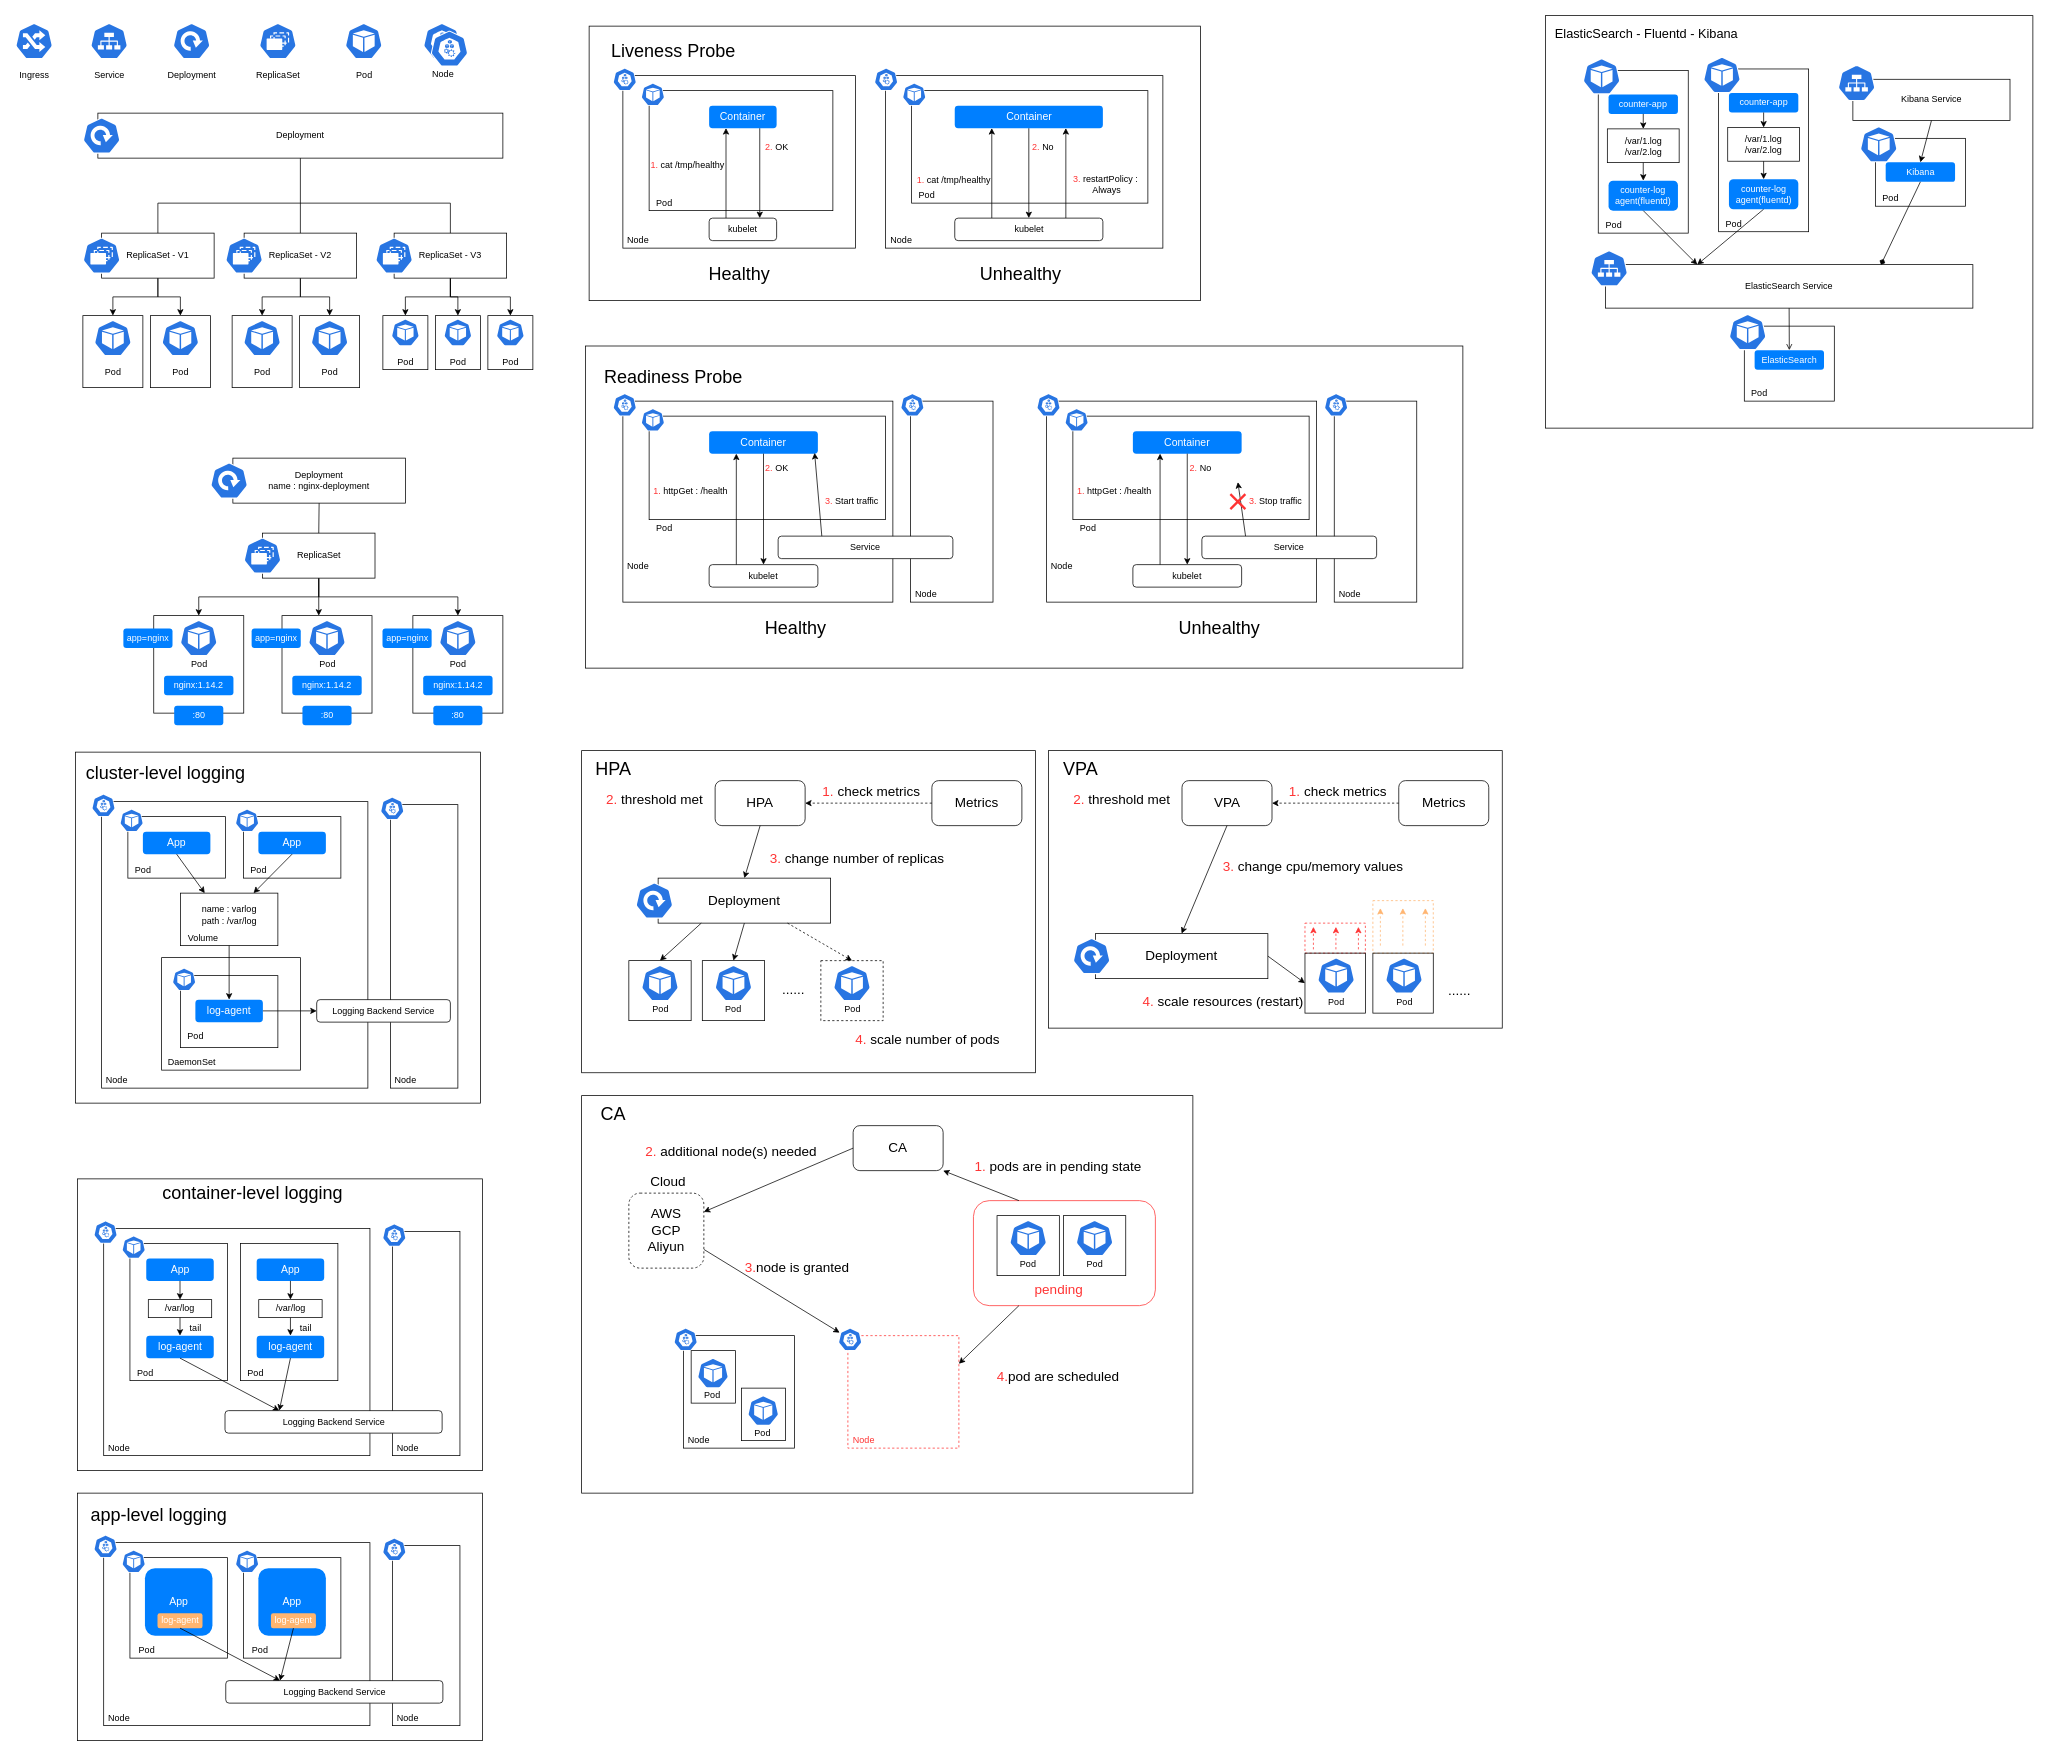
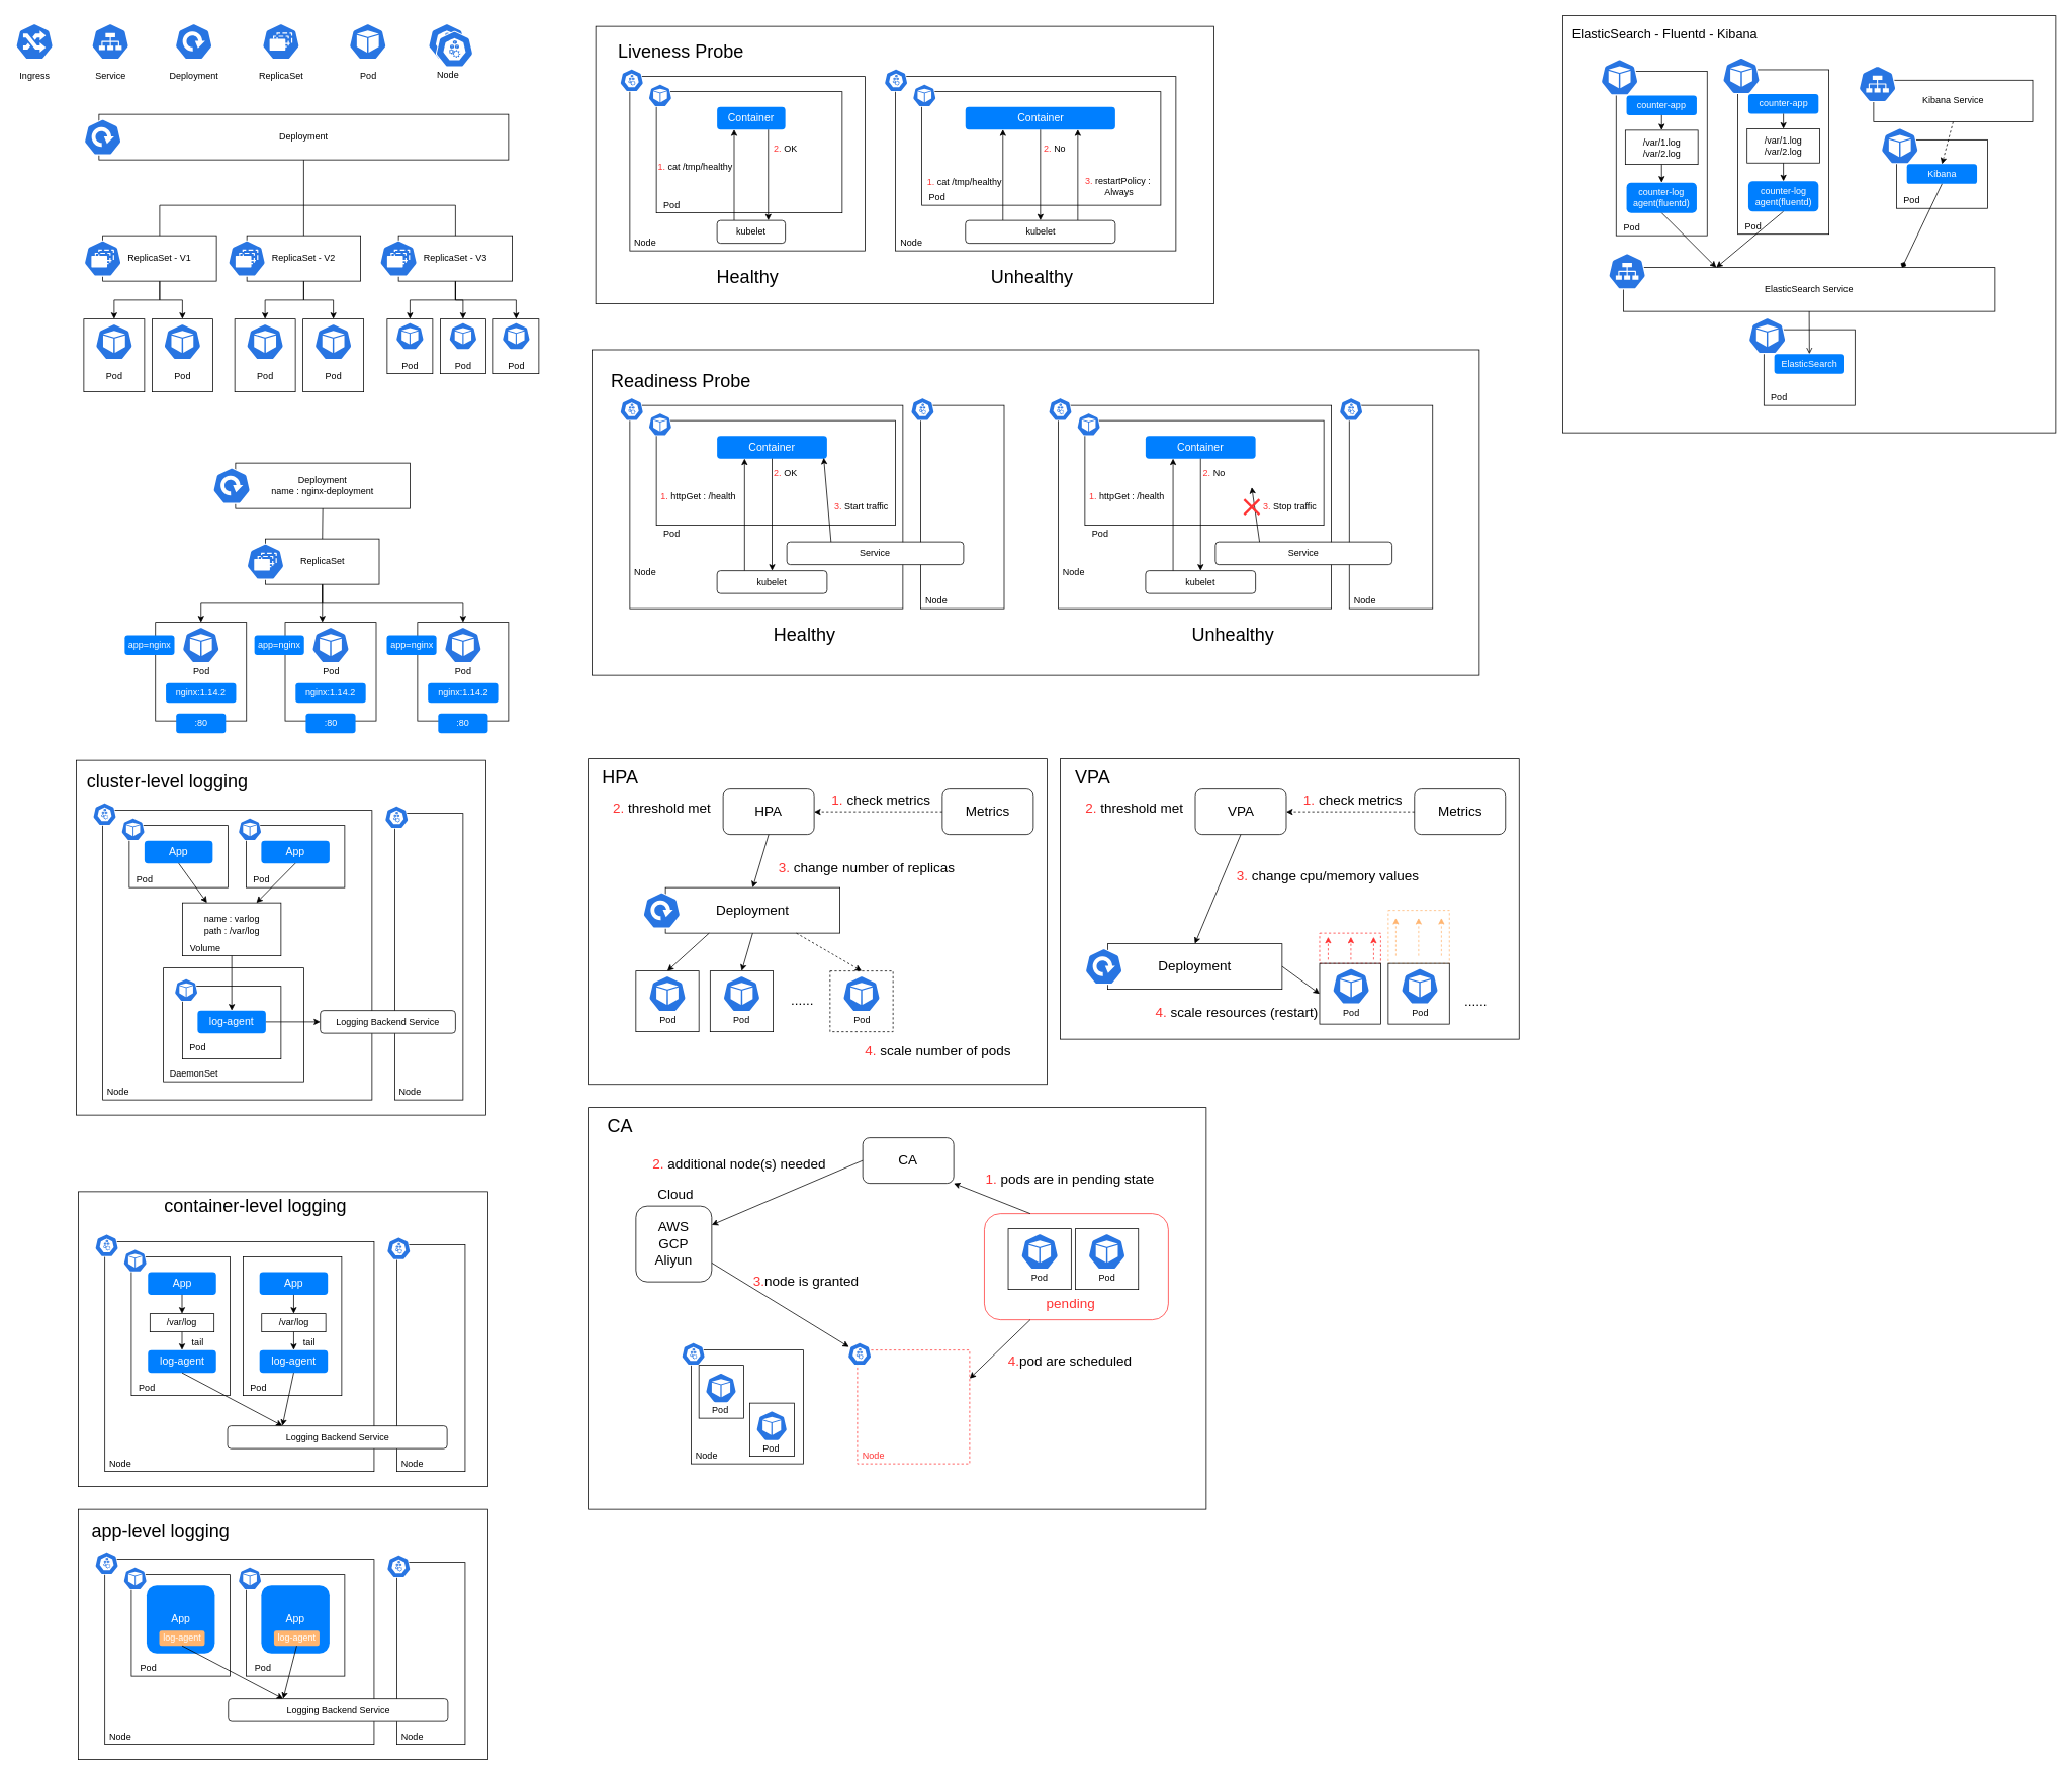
- <mxCell id="346" value="" style="endArrow=classic;html=1;rounded=0;exitX=0.5;exitY=1;exitDx=0;exitDy=0;entryX=0.5;entryY=0;entryDx=0;entryDy=0;" edge="1" parent="1" source="339" target="344"><mxGeometry width="50" height="50" relative="1" as="geometry"><mxPoint x="2570" y="251.63" as="sourcePoint" /><mxPoint x="2552.5" y="312.88" as="targetPoint" /></mxGeometry></mxCell>
+ <mxCell id="346" value="" style="endArrow=classic;html=1;rounded=0;exitX=0.5;exitY=1;exitDx=0;exitDy=0;entryX=0.5;entryY=0;entryDx=0;entryDy=0;dashed=1;" edge="1" parent="1" source="339" target="344"><mxGeometry width="50" height="50" relative="1" as="geometry"><mxPoint x="2570" y="251.63" as="sourcePoint" /><mxPoint x="2552.5" y="312.88" as="targetPoint" /></mxGeometry></mxCell>
- <mxCell id="227" value="AWS&lt;br&gt;GCP&lt;br&gt;Aliyun" style="rounded=1;whiteSpace=wrap;html=1;fontSize=18;fontColor=#000000;strokeColor=#000000;fillColor=none;dashed=1;" parent="1" vertex="1"><mxGeometry x="837.96" y="1590" width="100" height="100" as="geometry" /></mxCell>
+ <mxCell id="227" value="AWS&lt;br&gt;GCP&lt;br&gt;Aliyun" style="rounded=1;whiteSpace=wrap;html=1;fontSize=18;fontColor=#000000;strokeColor=#000000;fillColor=none;" parent="1" vertex="1"><mxGeometry x="837.96" y="1590" width="100" height="100" as="geometry" /></mxCell>
- <mxCell id="244" value="4.&lt;span style=&quot;color: rgb(0 , 0 , 0)&quot;&gt;pod are scheduled&lt;/span&gt;" style="text;html=1;align=center;verticalAlign=middle;resizable=0;points=[];autosize=1;strokeColor=none;fillColor=none;fontSize=18;fontColor=#FF3333;" parent="1" vertex="1"><mxGeometry x="1320" y="1820" width="180" height="30" as="geometry" /></mxCell>
+ <mxCell id="244" value="4.&lt;span style=&quot;color: rgb(0 , 0 , 0)&quot;&gt;pod are scheduled&lt;/span&gt;" style="text;html=1;align=center;verticalAlign=middle;resizable=0;points=[];autosize=1;strokeColor=none;fillColor=none;fontSize=18;fontColor=#FF3333;" parent="1" vertex="1"><mxGeometry x="1320" y="1780" width="180" height="30" as="geometry" /></mxCell>
